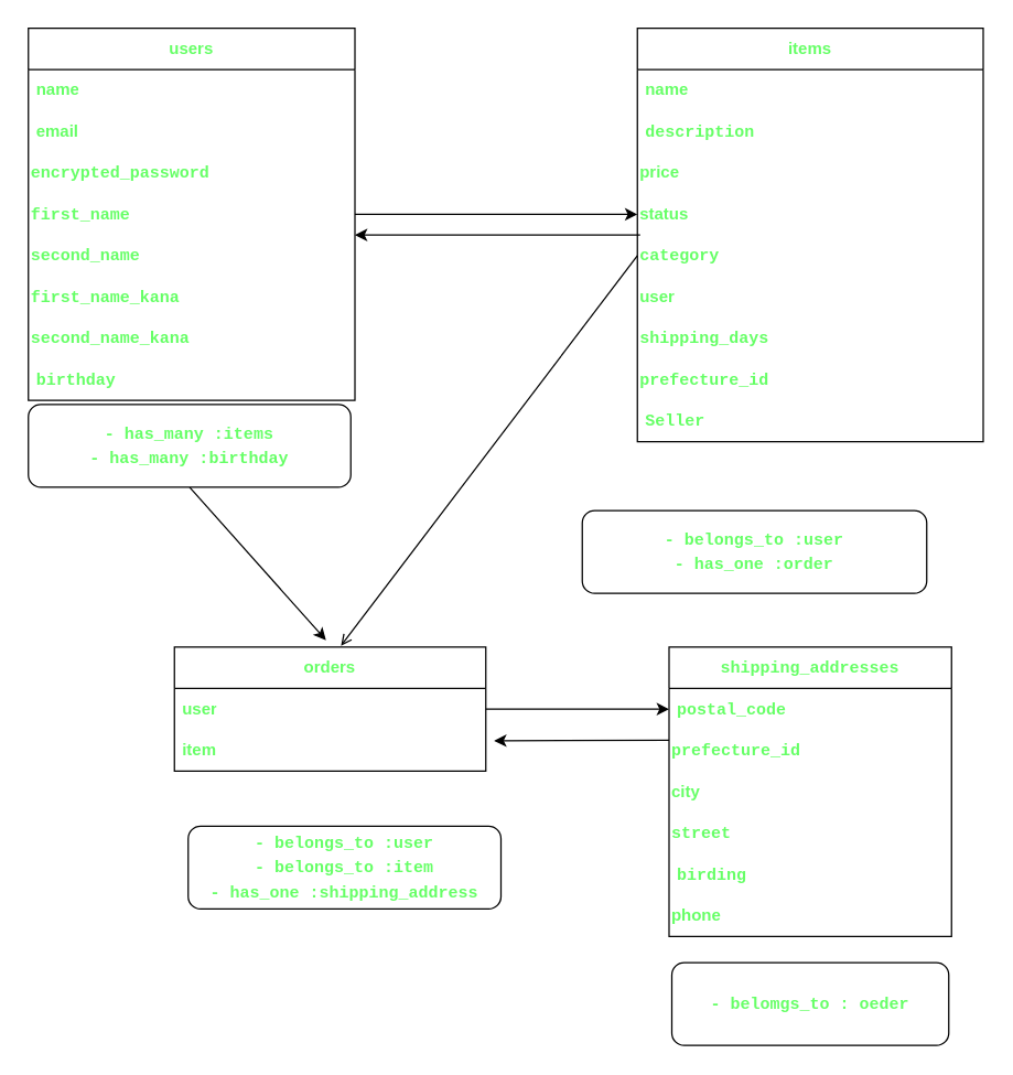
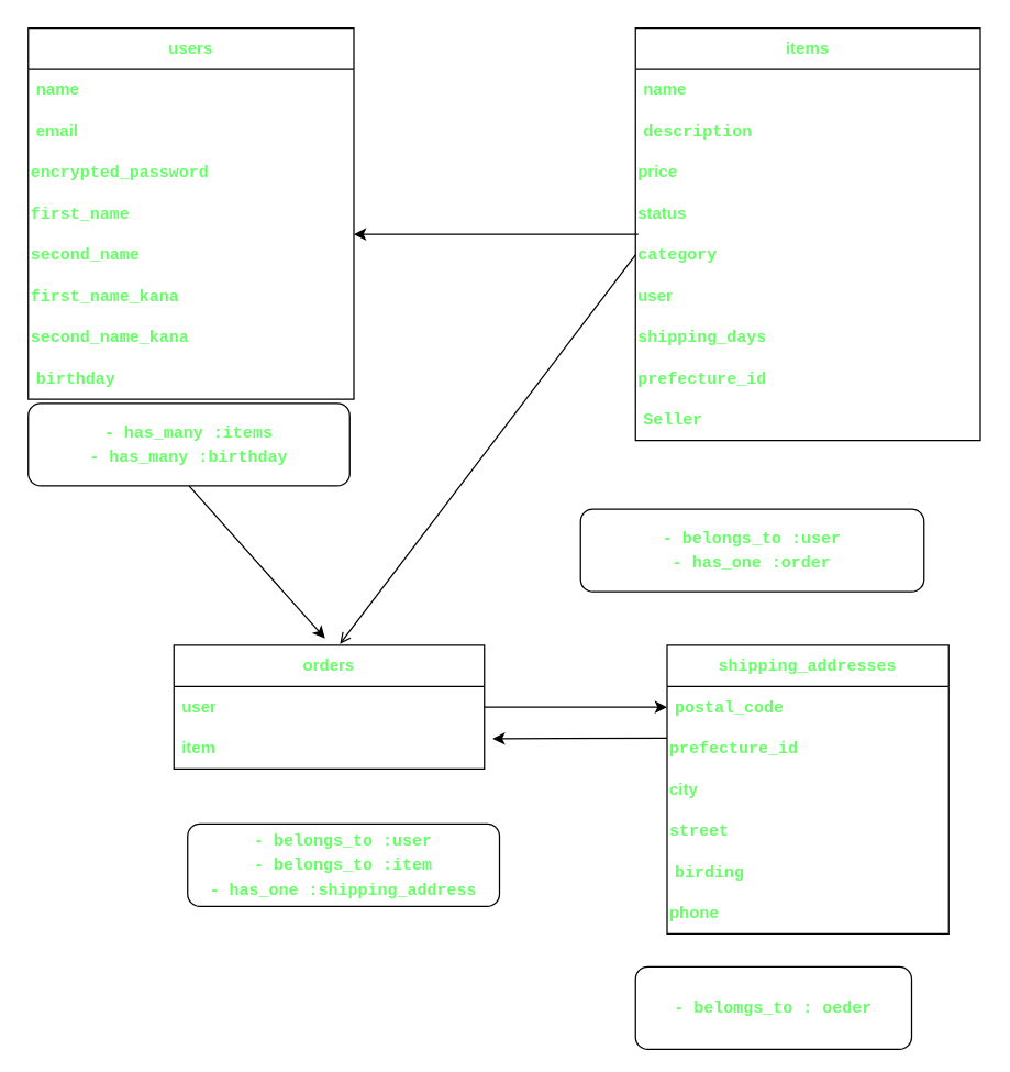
- <mxCell id="2" style="edgeStyle=none;html=1;entryX=0;entryY=0.5;entryDx=0;entryDy=0;fontColor=#66FF66;" edge="1" parent="1" source="3" target="16"><mxGeometry relative="1" as="geometry" /></mxCell>
- <mxCell id="36" value="&lt;div style=&quot;font-family: Menlo, Monaco, &amp;quot;Courier New&amp;quot;, monospace; font-size: 12px; line-height: 18px;&quot;&gt;&lt;div&gt;&lt;span style=&quot;&quot;&gt;-&lt;/span&gt;&lt;span style=&quot;&quot;&gt;&amp;nbsp;belomgs_to : oeder&lt;/span&gt;&lt;/div&gt;&lt;/div&gt;" style="rounded=1;whiteSpace=wrap;html=1;labelBackgroundColor=none;fontColor=#66FF66;fontStyle=1" vertex="1" parent="1"><mxGeometry x="487" y="698" width="201" height="60" as="geometry" /></mxCell>
+ <mxCell id="36" value="&lt;div style=&quot;font-family: Menlo, Monaco, &amp;quot;Courier New&amp;quot;, monospace; font-size: 12px; line-height: 18px;&quot;&gt;&lt;div&gt;&lt;span style=&quot;&quot;&gt;-&lt;/span&gt;&lt;span style=&quot;&quot;&gt;&amp;nbsp;belomgs_to : oeder&lt;/span&gt;&lt;/div&gt;&lt;/div&gt;" style="rounded=1;whiteSpace=wrap;html=1;labelBackgroundColor=none;fontColor=#66FF66;fontStyle=1" vertex="1" parent="1"><mxGeometry x="462" y="703" width="201" height="60" as="geometry" /></mxCell>
